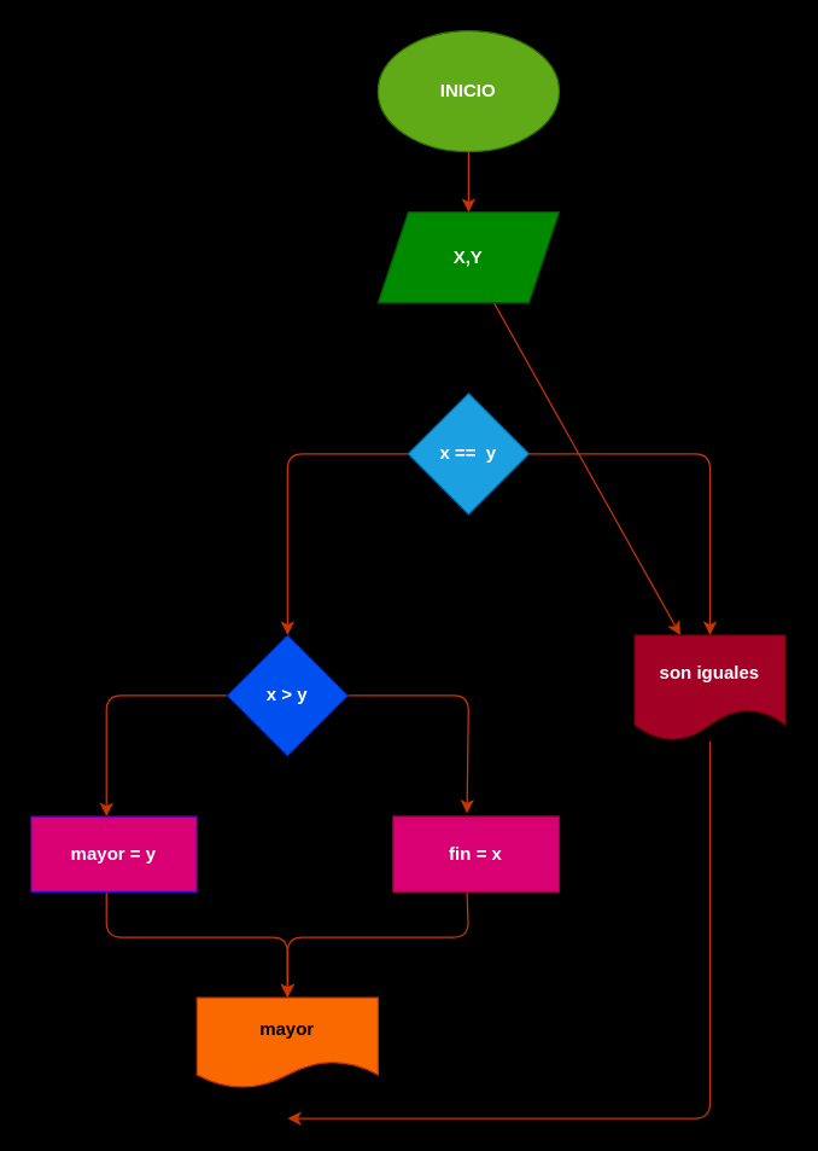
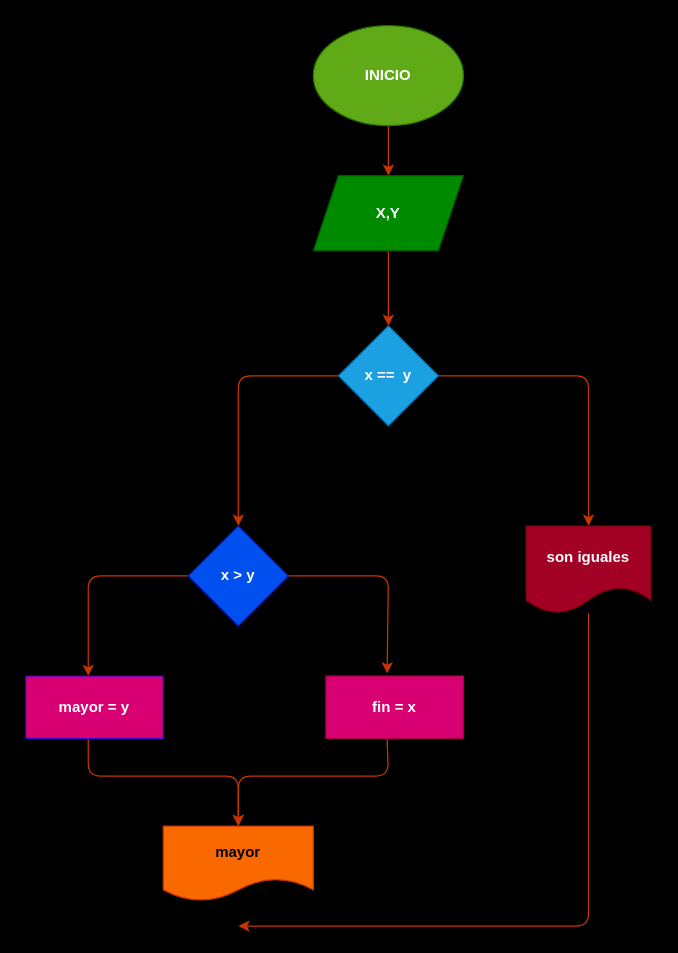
- <mxCell id="4" value="" style="edgeStyle=none;html=1;fillColor=#fa6800;strokeColor=#C73500;" edge="1" parent="1" source="5" target="13"><mxGeometry relative="1" as="geometry" /></mxCell>
+ <mxCell id="4" value="" style="edgeStyle=none;html=1;fillColor=#fa6800;strokeColor=#C73500;" edge="1" parent="1" source="5" target="8"><mxGeometry relative="1" as="geometry" /></mxCell>
- <mxCell id="11" value="&lt;b&gt;x &amp;gt; y&lt;/b&gt;" style="rhombus;whiteSpace=wrap;html=1;fillColor=#0050ef;fontColor=#ffffff;strokeColor=#001DBC;dashed=1;" vertex="1" parent="1"><mxGeometry x="150" y="420" width="80" height="80" as="geometry" /></mxCell>
+ <mxCell id="11" value="&lt;b&gt;x &amp;gt; y&lt;/b&gt;" style="rhombus;whiteSpace=wrap;html=1;fillColor=#0050ef;fontColor=#ffffff;strokeColor=#001DBC;" vertex="1" parent="1"><mxGeometry x="150" y="420" width="80" height="80" as="geometry" /></mxCell>
